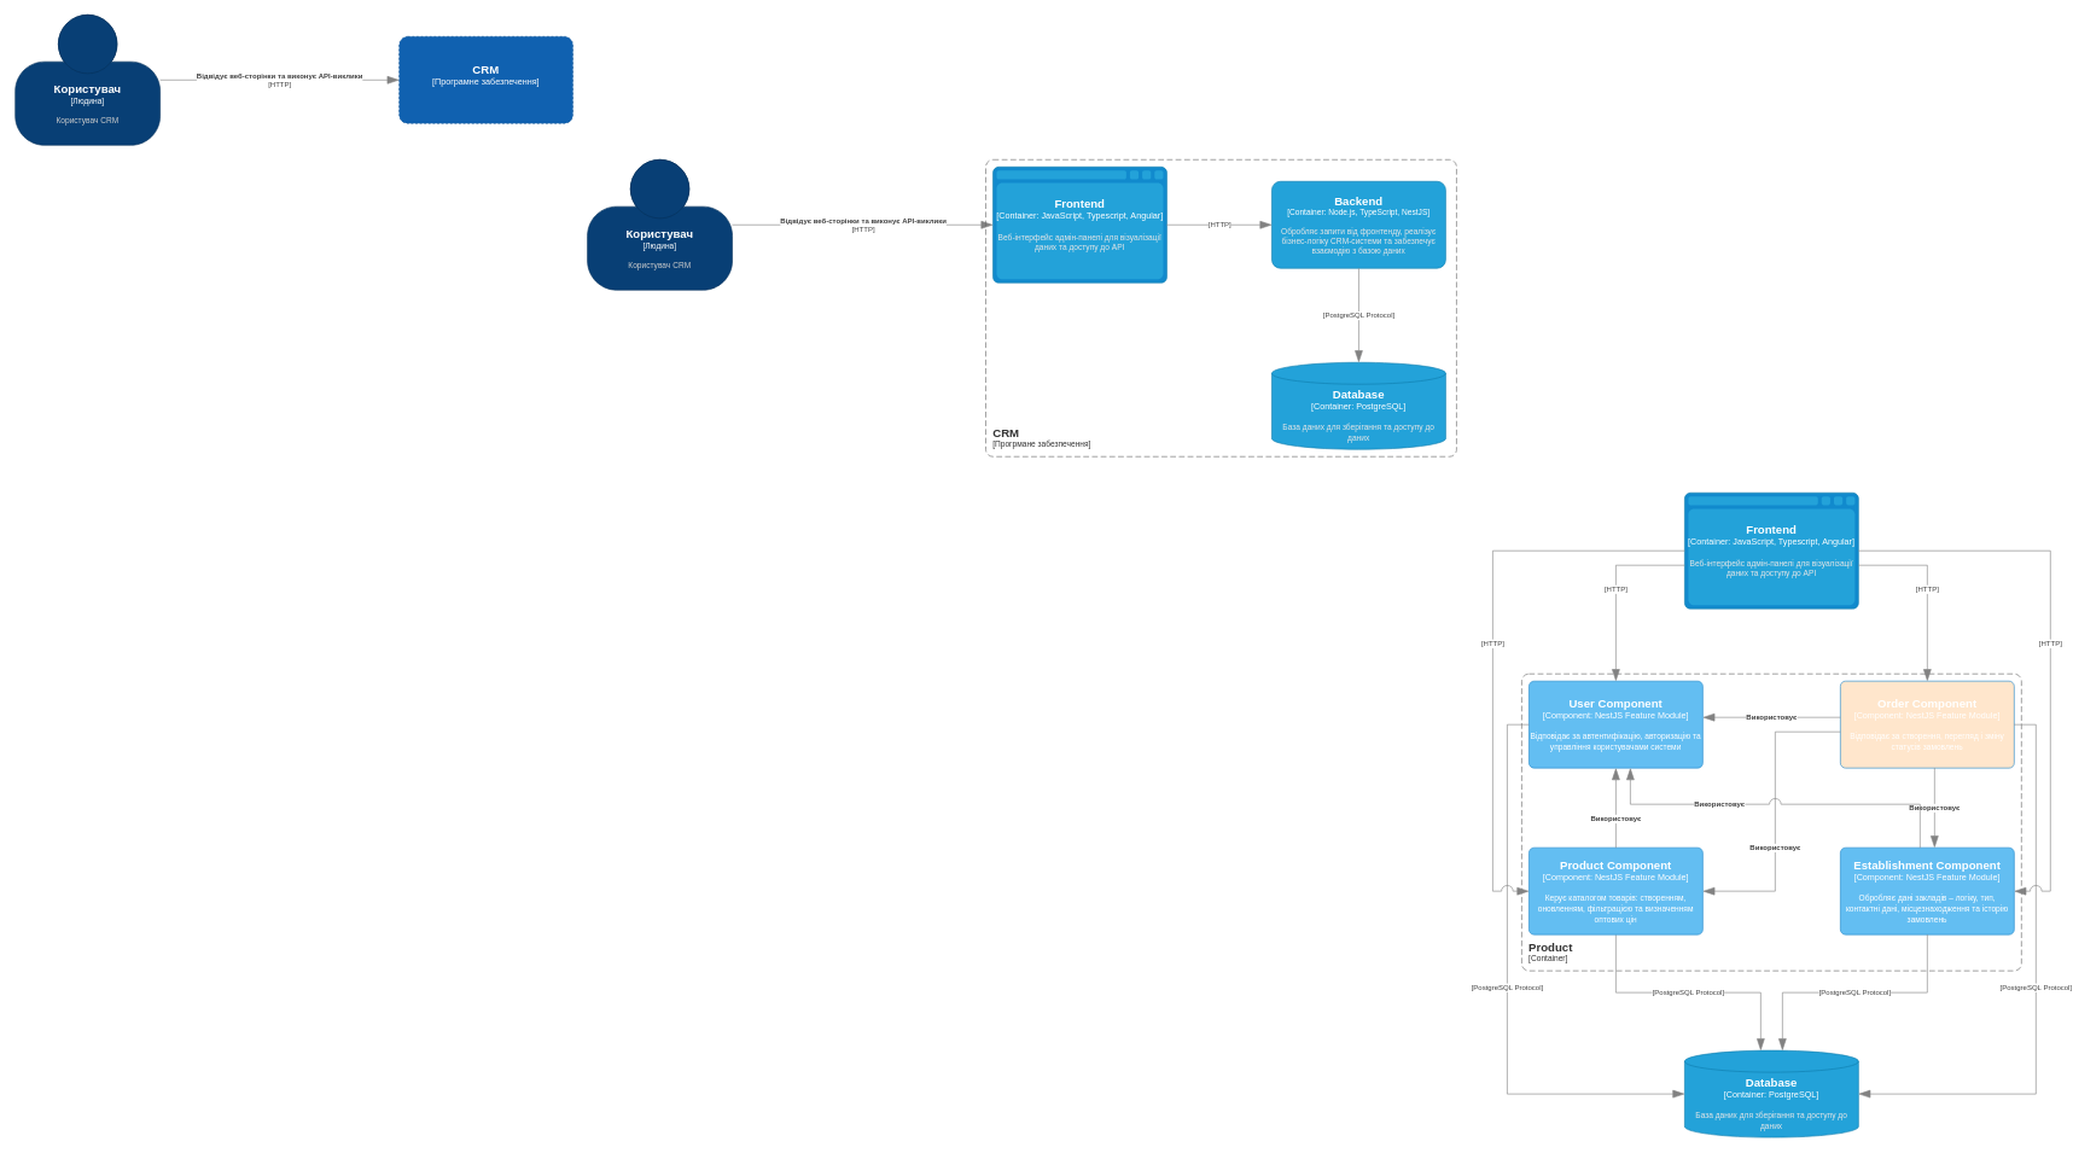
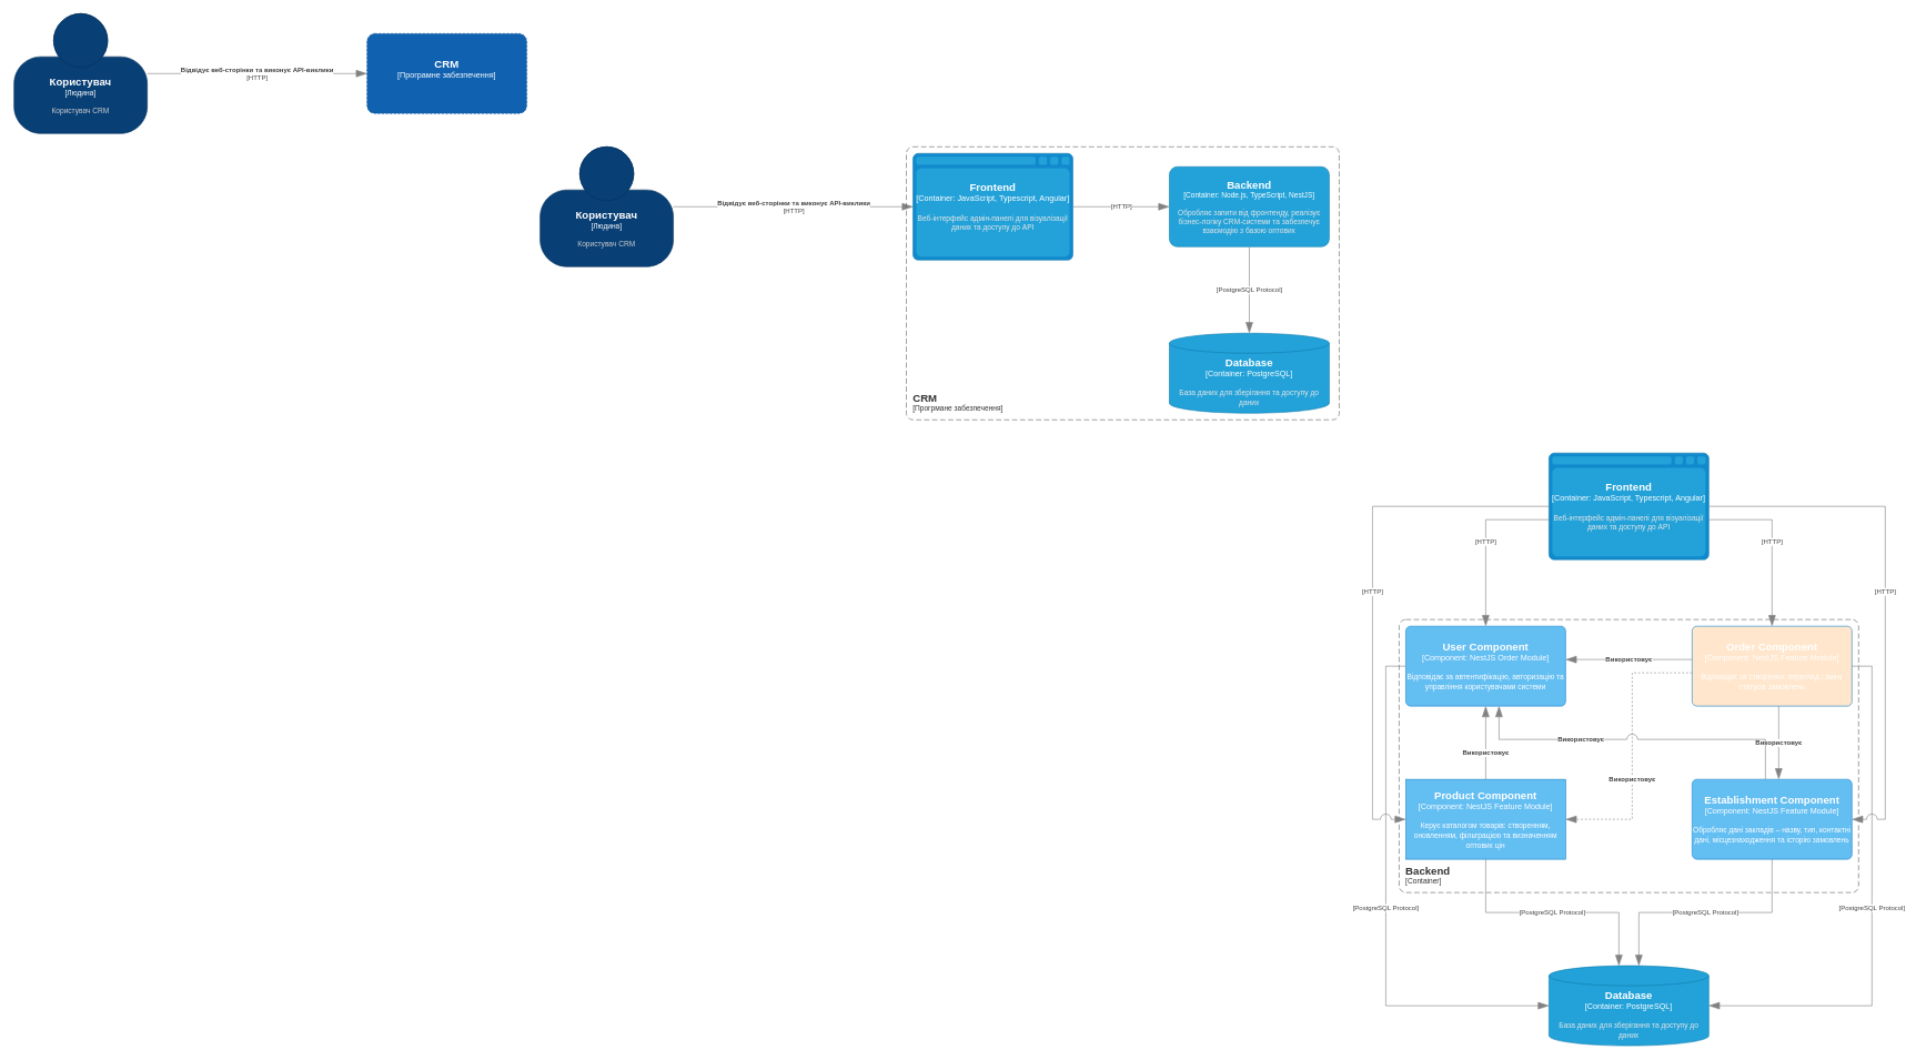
- <mxCell id="10" value="&lt;font style=&quot;font-size: 16px&quot;&gt;&lt;b&gt;Backend&lt;/b&gt;&lt;/font&gt;&lt;div&gt;[Container: Node.js, TypeScript, NestJS]&lt;/div&gt;&lt;br&gt;&lt;div&gt;&lt;font style=&quot;font-size: 11px&quot;&gt;&lt;font color=&quot;#E6E6E6&quot;&gt;Обробляє запити від фронтенду, реалізує бізнес-логіку CRM-системи та забезпечує взаємодію з базою даних&lt;/font&gt;&lt;/div&gt;" style="rounded=1;whiteSpace=wrap;html=1;fontSize=11;labelBackgroundColor=none;fillColor=#23A2D9;fontColor=#ffffff;align=center;arcSize=10;strokeColor=#0E7DAD;metaEdit=1;resizable=0;points=[[0.25,0,0],[0.5,0,0],[0.75,0,0],[1,0.25,0],[1,0.5,0],[1,0.75,0],[0.75,1,0],[0.5,1,0],[0.25,1,0],[0,0.75,0],[0,0.5,0],[0,0.25,0]];" vertex="1" parent="1"><mxGeometry x="1755" y="250" width="240" height="120" as="geometry" /></mxCell>
+ <mxCell id="10" value="&lt;font style=&quot;font-size: 16px&quot;&gt;&lt;b&gt;Backend&lt;/b&gt;&lt;/font&gt;&lt;div&gt;[Container: Node.js, TypeScript, NestJS]&lt;/div&gt;&lt;br&gt;&lt;div&gt;&lt;font style=&quot;font-size: 11px&quot;&gt;&lt;font color=&quot;#E6E6E6&quot;&gt;Обробляє запити від фронтенду, реалізує бізнес-логіку CRM-системи та забезпечує взаємодію з базою оптових&lt;/font&gt;&lt;/div&gt;" style="rounded=1;whiteSpace=wrap;html=1;fontSize=11;labelBackgroundColor=none;fillColor=#23A2D9;fontColor=#ffffff;align=center;arcSize=10;strokeColor=#0E7DAD;metaEdit=1;resizable=0;points=[[0.25,0,0],[0.5,0,0],[0.75,0,0],[1,0.25,0],[1,0.5,0],[1,0.75,0],[0.75,1,0],[0.5,1,0],[0.25,1,0],[0,0.75,0],[0,0.5,0],[0,0.25,0]];" vertex="1" parent="1"><mxGeometry x="1755" y="250" width="240" height="120" as="geometry" /></mxCell>
- <mxCell id="16" value="&lt;font style=&quot;font-size: 16px&quot;&gt;&lt;b&gt;User Component&lt;/b&gt;&lt;/font&gt;&lt;div&gt;[Component: NestJS Feature Module]&lt;/div&gt;&lt;br&gt;&lt;div&gt;&lt;font style=&quot;font-size: 11px&quot;&gt;Відповідає за автентифікацію, авторизацію та управління користувачами системи&lt;/font&gt;&lt;/div&gt;" style="rounded=1;whiteSpace=wrap;html=1;labelBackgroundColor=none;fillColor=#63BEF2;fontColor=#ffffff;align=center;arcSize=6;strokeColor=#2086C9;metaEdit=1;resizable=0;points=[[0.25,0,0],[0.5,0,0],[0.75,0,0],[1,0.25,0],[1,0.5,0],[1,0.75,0],[0.75,1,0],[0.5,1,0],[0.25,1,0],[0,0.75,0],[0,0.5,0],[0,0.25,0]];" vertex="1" parent="1"><mxGeometry x="2110" y="940" width="240" height="120" as="geometry" /></mxCell>
+ <mxCell id="16" value="&lt;font style=&quot;font-size: 16px&quot;&gt;&lt;b&gt;User Component&lt;/b&gt;&lt;/font&gt;&lt;div&gt;[Component: NestJS Order Module]&lt;/div&gt;&lt;br&gt;&lt;div&gt;&lt;font style=&quot;font-size: 11px&quot;&gt;Відповідає за автентифікацію, авторизацію та управління користувачами системи&lt;/font&gt;&lt;/div&gt;" style="rounded=1;whiteSpace=wrap;html=1;labelBackgroundColor=none;fillColor=#63BEF2;fontColor=#ffffff;align=center;arcSize=6;strokeColor=#2086C9;metaEdit=1;resizable=0;points=[[0.25,0,0],[0.5,0,0],[0.75,0,0],[1,0.25,0],[1,0.5,0],[1,0.75,0],[0.75,1,0],[0.5,1,0],[0.25,1,0],[0,0.75,0],[0,0.5,0],[0,0.25,0]];" vertex="1" parent="1"><mxGeometry x="2110" y="940" width="240" height="120" as="geometry" /></mxCell>
- <mxCell id="23" value="&lt;div style=&quot;text-align: left&quot;&gt;&lt;div style=&quot;text-align: center&quot;&gt;&lt;b&gt;Використовує&lt;/b&gt;&lt;/div&gt;" style="endArrow=blockThin;html=1;fontSize=10;fontColor=#404040;strokeWidth=1;endFill=1;strokeColor=#828282;elbow=vertical;metaEdit=1;endSize=14;startSize=14;jumpStyle=arc;jumpSize=16;rounded=0;edgeStyle=orthogonalEdgeStyle;" edge="1" parent="1" source="18" target="17"><mxGeometry x="0.22" width="240" relative="1" as="geometry"><mxPoint x="2400" y="1280" as="sourcePoint" /><mxPoint x="2640" y="1280" as="targetPoint" /><Array as="points"><mxPoint x="2450" y="1010" /><mxPoint x="2450" y="1230" /></Array><mxPoint as="offset" /></mxGeometry></mxCell>
+ <mxCell id="23" value="&lt;div style=&quot;text-align: left&quot;&gt;&lt;div style=&quot;text-align: center&quot;&gt;&lt;b&gt;Використовує&lt;/b&gt;&lt;/div&gt;" style="endArrow=blockThin;html=1;fontSize=10;fontColor=#404040;strokeWidth=1;endFill=1;strokeColor=#828282;elbow=vertical;metaEdit=1;endSize=14;startSize=14;jumpStyle=arc;jumpSize=16;rounded=0;edgeStyle=orthogonalEdgeStyle;dashed=1;" edge="1" parent="1" source="18" target="17"><mxGeometry x="0.22" width="240" relative="1" as="geometry"><mxPoint x="2400" y="1280" as="sourcePoint" /><mxPoint x="2640" y="1280" as="targetPoint" /><Array as="points"><mxPoint x="2450" y="1010" /><mxPoint x="2450" y="1230" /></Array><mxPoint as="offset" /></mxGeometry></mxCell>
- <mxCell id="17" value="&lt;font style=&quot;font-size: 16px&quot;&gt;&lt;b&gt;Product Component&lt;/b&gt;&lt;/font&gt;&lt;div&gt;[Component: NestJS Feature Module]&lt;/div&gt;&lt;br&gt;&lt;div&gt;&lt;font style=&quot;font-size: 11px&quot;&gt;Керує каталогом товарів: створенням, оновленням, фільтрацією та визначенням оптових цін&lt;/font&gt;&lt;/div&gt;" style="rounded=1;whiteSpace=wrap;html=1;labelBackgroundColor=none;fillColor=#63BEF2;fontColor=#ffffff;align=center;arcSize=6;strokeColor=#2086C9;metaEdit=1;resizable=0;points=[[0.25,0,0],[0.5,0,0],[0.75,0,0],[1,0.25,0],[1,0.5,0],[1,0.75,0],[0.75,1,0],[0.5,1,0],[0.25,1,0],[0,0.75,0],[0,0.5,0],[0,0.25,0]];" vertex="1" parent="1"><mxGeometry x="2110" y="1170" width="240" height="120" as="geometry" /></mxCell>
+ <mxCell id="17" value="&lt;font style=&quot;font-size: 16px&quot;&gt;&lt;b&gt;Product Component&lt;/b&gt;&lt;/font&gt;&lt;div&gt;[Component: NestJS Feature Module]&lt;/div&gt;&lt;br&gt;&lt;div&gt;&lt;font style=&quot;font-size: 11px&quot;&gt;Керує каталогом товарів: створенням, оновленням, фільтрацією та визначенням оптових цін&lt;/font&gt;&lt;/div&gt;" style="whiteSpace=wrap;html=1;labelBackgroundColor=none;fillColor=#63BEF2;fontColor=#ffffff;align=center;arcSize=6;strokeColor=#2086C9;metaEdit=1;resizable=0;points=[[0.25,0,0],[0.5,0,0],[0.75,0,0],[1,0.25,0],[1,0.5,0],[1,0.75,0],[0.75,1,0],[0.5,1,0],[0.25,1,0],[0,0.75,0],[0,0.5,0],[0,0.25,0]];rounded=0;" vertex="1" parent="1"><mxGeometry x="2110" y="1170" width="240" height="120" as="geometry" /></mxCell>
- <mxCell id="19" value="&lt;font style=&quot;font-size: 16px&quot;&gt;&lt;b&gt;Establishment Component&lt;/b&gt;&lt;/font&gt;&lt;div&gt;[Component: NestJS Feature Module]&lt;/div&gt;&lt;br&gt;&lt;div&gt;&lt;font style=&quot;font-size: 11px&quot;&gt;Обробляє дані закладів – логіку, тип, контактні дані, місцезнаходження та історію замовлень&lt;/font&gt;&lt;/div&gt;" style="rounded=1;whiteSpace=wrap;html=1;labelBackgroundColor=none;fillColor=#63BEF2;fontColor=#ffffff;align=center;arcSize=6;strokeColor=#2086C9;metaEdit=1;resizable=0;points=[[0.25,0,0],[0.5,0,0],[0.75,0,0],[1,0.25,0],[1,0.5,0],[1,0.75,0],[0.75,1,0],[0.5,1,0],[0.25,1,0],[0,0.75,0],[0,0.5,0],[0,0.25,0]];" vertex="1" parent="1"><mxGeometry x="2540" y="1170" width="240" height="120" as="geometry" /></mxCell>
+ <mxCell id="19" value="&lt;font style=&quot;font-size: 16px&quot;&gt;&lt;b&gt;Establishment Component&lt;/b&gt;&lt;/font&gt;&lt;div&gt;[Component: NestJS Feature Module]&lt;/div&gt;&lt;br&gt;&lt;div&gt;&lt;font style=&quot;font-size: 11px&quot;&gt;Обробляє дані закладів – назву, тип, контактні дані, місцезнаходження та історію замовлень&lt;/font&gt;&lt;/div&gt;" style="rounded=1;whiteSpace=wrap;html=1;labelBackgroundColor=none;fillColor=#63BEF2;fontColor=#ffffff;align=center;arcSize=6;strokeColor=#2086C9;metaEdit=1;resizable=0;points=[[0.25,0,0],[0.5,0,0],[0.75,0,0],[1,0.25,0],[1,0.5,0],[1,0.75,0],[0.75,1,0],[0.5,1,0],[0.25,1,0],[0,0.75,0],[0,0.5,0],[0,0.25,0]];" vertex="1" parent="1"><mxGeometry x="2540" y="1170" width="240" height="120" as="geometry" /></mxCell>
- <mxCell id="13" value="&lt;font style=&quot;font-size: 16px&quot;&gt;&lt;b&gt;&lt;div style=&quot;text-align: left&quot;&gt;Product&lt;/div&gt;&lt;/b&gt;&lt;/font&gt;&lt;div style=&quot;text-align: left&quot;&gt;[Container]&lt;/div&gt;" style="rounded=1;fontSize=11;whiteSpace=wrap;html=1;dashed=1;arcSize=20;fillColor=none;strokeColor=#666666;fontColor=#333333;labelBackgroundColor=none;align=left;verticalAlign=bottom;labelBorderColor=none;spacingTop=0;spacing=10;dashPattern=8 4;metaEdit=1;rotatable=0;perimeter=rectanglePerimeter;noLabel=0;labelPadding=0;allowArrows=0;connectable=0;expand=0;recursiveResize=0;editable=1;pointerEvents=0;absoluteArcSize=1;points=[[0.25,0,0],[0.5,0,0],[0.75,0,0],[1,0.25,0],[1,0.5,0],[1,0.75,0],[0.75,1,0],[0.5,1,0],[0.25,1,0],[0,0.75,0],[0,0.5,0],[0,0.25,0]];" vertex="1" parent="1"><mxGeometry x="2100" y="930" width="690" height="410" as="geometry" /></mxCell>
+ <mxCell id="13" value="&lt;font style=&quot;font-size: 16px&quot;&gt;&lt;b&gt;&lt;div style=&quot;text-align: left&quot;&gt;Backend&lt;/div&gt;&lt;/b&gt;&lt;/font&gt;&lt;div style=&quot;text-align: left&quot;&gt;[Container]&lt;/div&gt;" style="rounded=1;fontSize=11;whiteSpace=wrap;html=1;dashed=1;arcSize=20;fillColor=none;strokeColor=#666666;fontColor=#333333;labelBackgroundColor=none;align=left;verticalAlign=bottom;labelBorderColor=none;spacingTop=0;spacing=10;dashPattern=8 4;metaEdit=1;rotatable=0;perimeter=rectanglePerimeter;noLabel=0;labelPadding=0;allowArrows=0;connectable=0;expand=0;recursiveResize=0;editable=1;pointerEvents=0;absoluteArcSize=1;points=[[0.25,0,0],[0.5,0,0],[0.75,0,0],[1,0.25,0],[1,0.5,0],[1,0.75,0],[0.75,1,0],[0.5,1,0],[0.25,1,0],[0,0.75,0],[0,0.5,0],[0,0.25,0]];" vertex="1" parent="1"><mxGeometry x="2100" y="930" width="690" height="410" as="geometry" /></mxCell>
